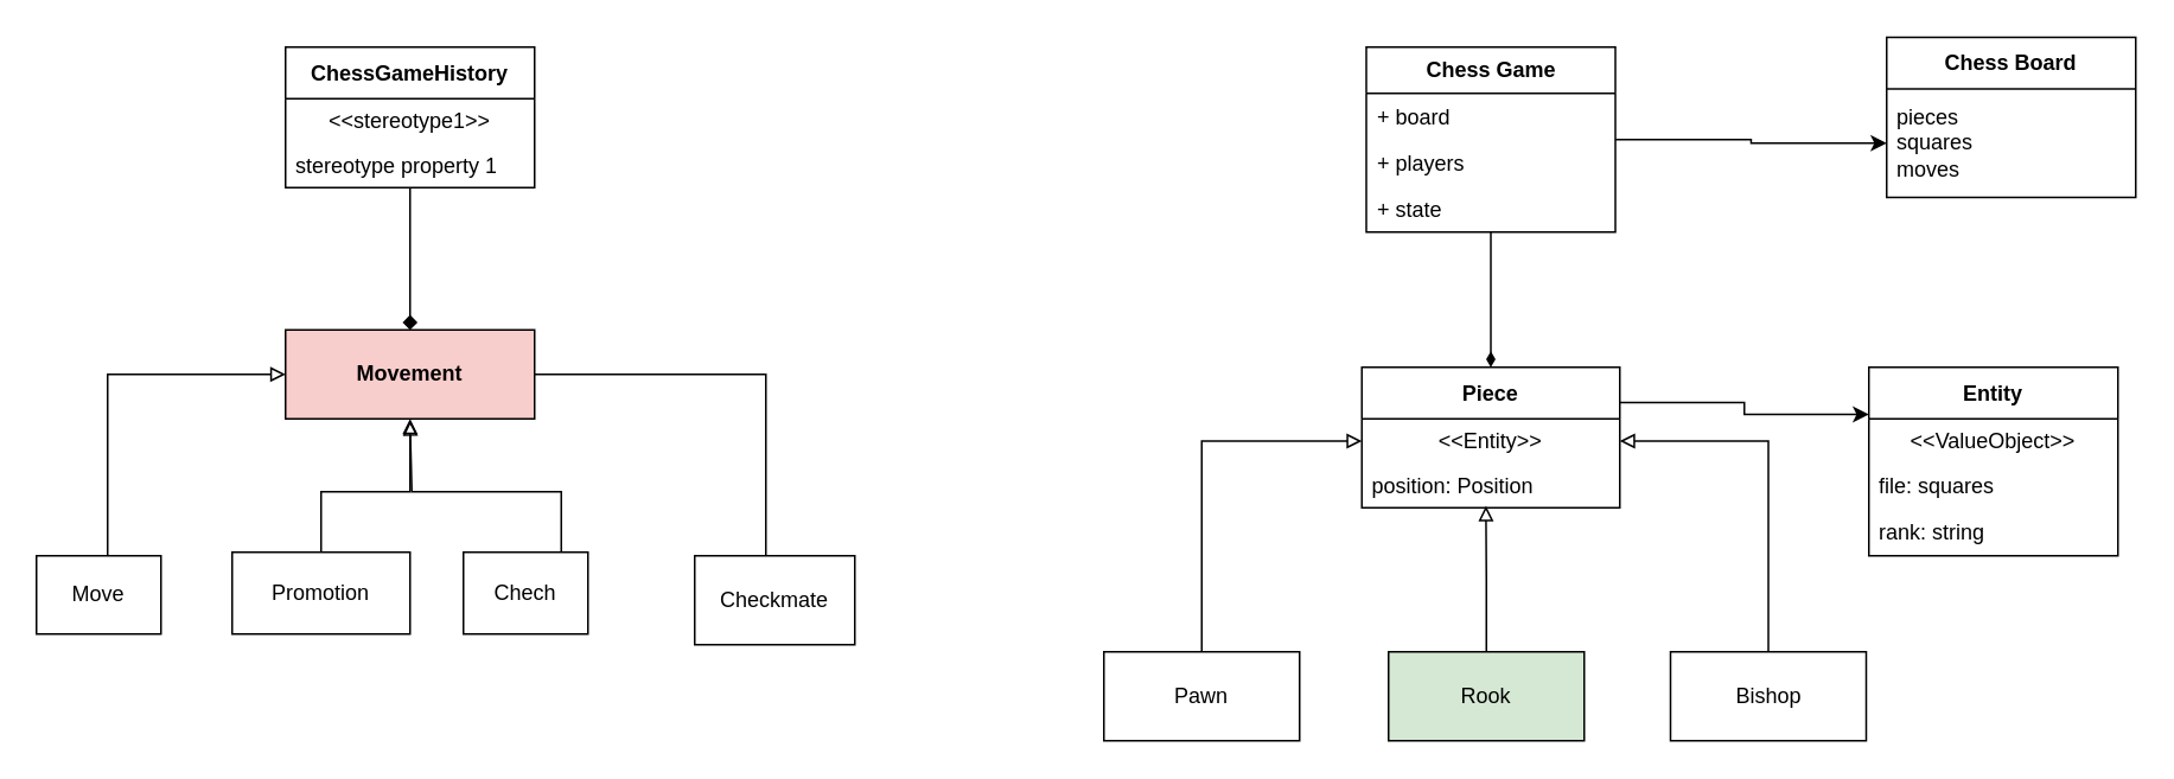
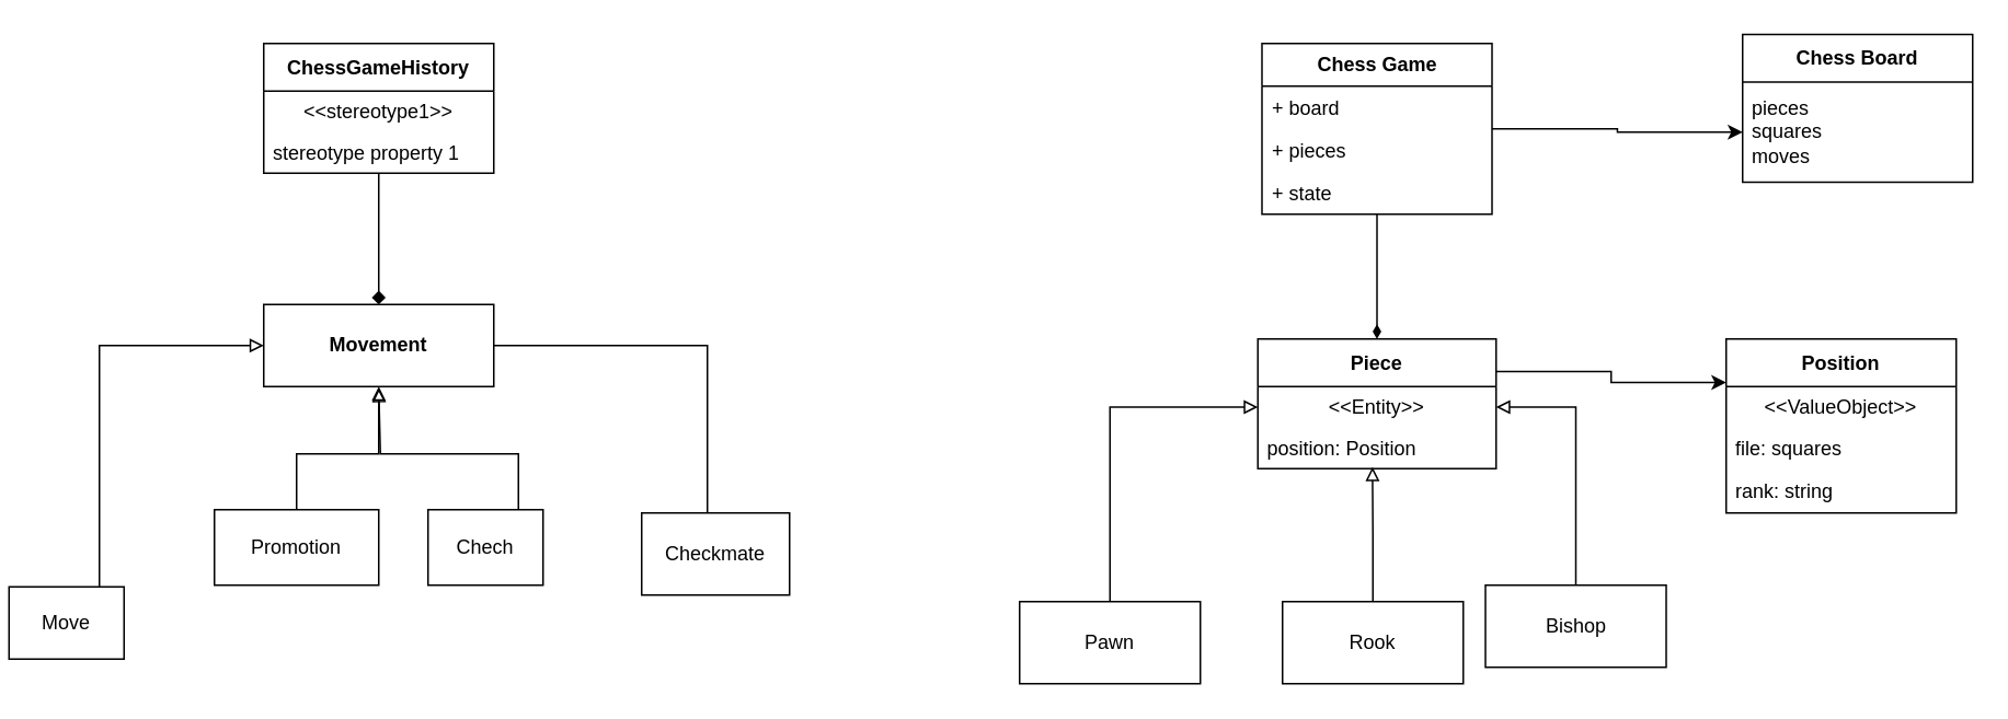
- <mxCell id="20" value="+ players" style="text;strokeColor=none;fillColor=none;align=left;verticalAlign=top;spacingLeft=4;spacingRight=4;overflow=hidden;rotatable=0;points=[[0,0.5],[1,0.5]];portConstraint=eastwest;whiteSpace=wrap;html=1;" vertex="1" parent="18"><mxGeometry y="52" width="140" height="26" as="geometry" /></mxCell>
+ <mxCell id="20" value="+ pieces" style="text;strokeColor=none;fillColor=none;align=left;verticalAlign=top;spacingLeft=4;spacingRight=4;overflow=hidden;rotatable=0;points=[[0,0.5],[1,0.5]];portConstraint=eastwest;whiteSpace=wrap;html=1;" vertex="1" parent="18"><mxGeometry y="52" width="140" height="26" as="geometry" /></mxCell>
- <mxCell id="28" value="Movement" style="html=1;whiteSpace=wrap;fontStyle=1;fillColor=#f8cecc;" vertex="1" parent="1"><mxGeometry x="160" y="185" width="140" height="50" as="geometry" /></mxCell>
+ <mxCell id="28" value="Movement" style="html=1;whiteSpace=wrap;fontStyle=1" vertex="1" parent="1"><mxGeometry x="160" y="185" width="140" height="50" as="geometry" /></mxCell>
- <mxCell id="12" value="Entity" style="swimlane;fontStyle=1;align=center;verticalAlign=middle;childLayout=stackLayout;horizontal=1;startSize=29;horizontalStack=0;resizeParent=1;resizeParentMax=0;resizeLast=0;collapsible=0;marginBottom=0;html=1;whiteSpace=wrap;" vertex="1" parent="1"><mxGeometry x="1050" y="206" width="140" height="106" as="geometry" /></mxCell>
+ <mxCell id="12" value="Position" style="swimlane;fontStyle=1;align=center;verticalAlign=middle;childLayout=stackLayout;horizontal=1;startSize=29;horizontalStack=0;resizeParent=1;resizeParentMax=0;resizeLast=0;collapsible=0;marginBottom=0;html=1;whiteSpace=wrap;" vertex="1" parent="1"><mxGeometry x="1050" y="206" width="140" height="106" as="geometry" /></mxCell>
- <mxCell id="30" value="Move" style="html=1;whiteSpace=wrap;" vertex="1" parent="1"><mxGeometry x="20" y="312" width="70" height="44" as="geometry" /></mxCell>
+ <mxCell id="30" value="Move" style="html=1;whiteSpace=wrap;" vertex="1" parent="1"><mxGeometry x="5" y="357" width="70" height="44" as="geometry" /></mxCell>
- <mxCell id="8" value="Rook" style="html=1;whiteSpace=wrap;fillColor=#d5e8d4;" vertex="1" parent="1"><mxGeometry x="780" y="366" width="110" height="50" as="geometry" /></mxCell>
+ <mxCell id="8" value="Rook" style="html=1;whiteSpace=wrap;" vertex="1" parent="1"><mxGeometry x="780" y="366" width="110" height="50" as="geometry" /></mxCell>
- <mxCell id="10" value="Bishop" style="html=1;whiteSpace=wrap;" vertex="1" parent="1"><mxGeometry x="938.5" y="366" width="110" height="50" as="geometry" /></mxCell>
+ <mxCell id="10" value="Bishop" style="html=1;whiteSpace=wrap;" vertex="1" parent="1"><mxGeometry x="903.5" y="356" width="110" height="50" as="geometry" /></mxCell>
